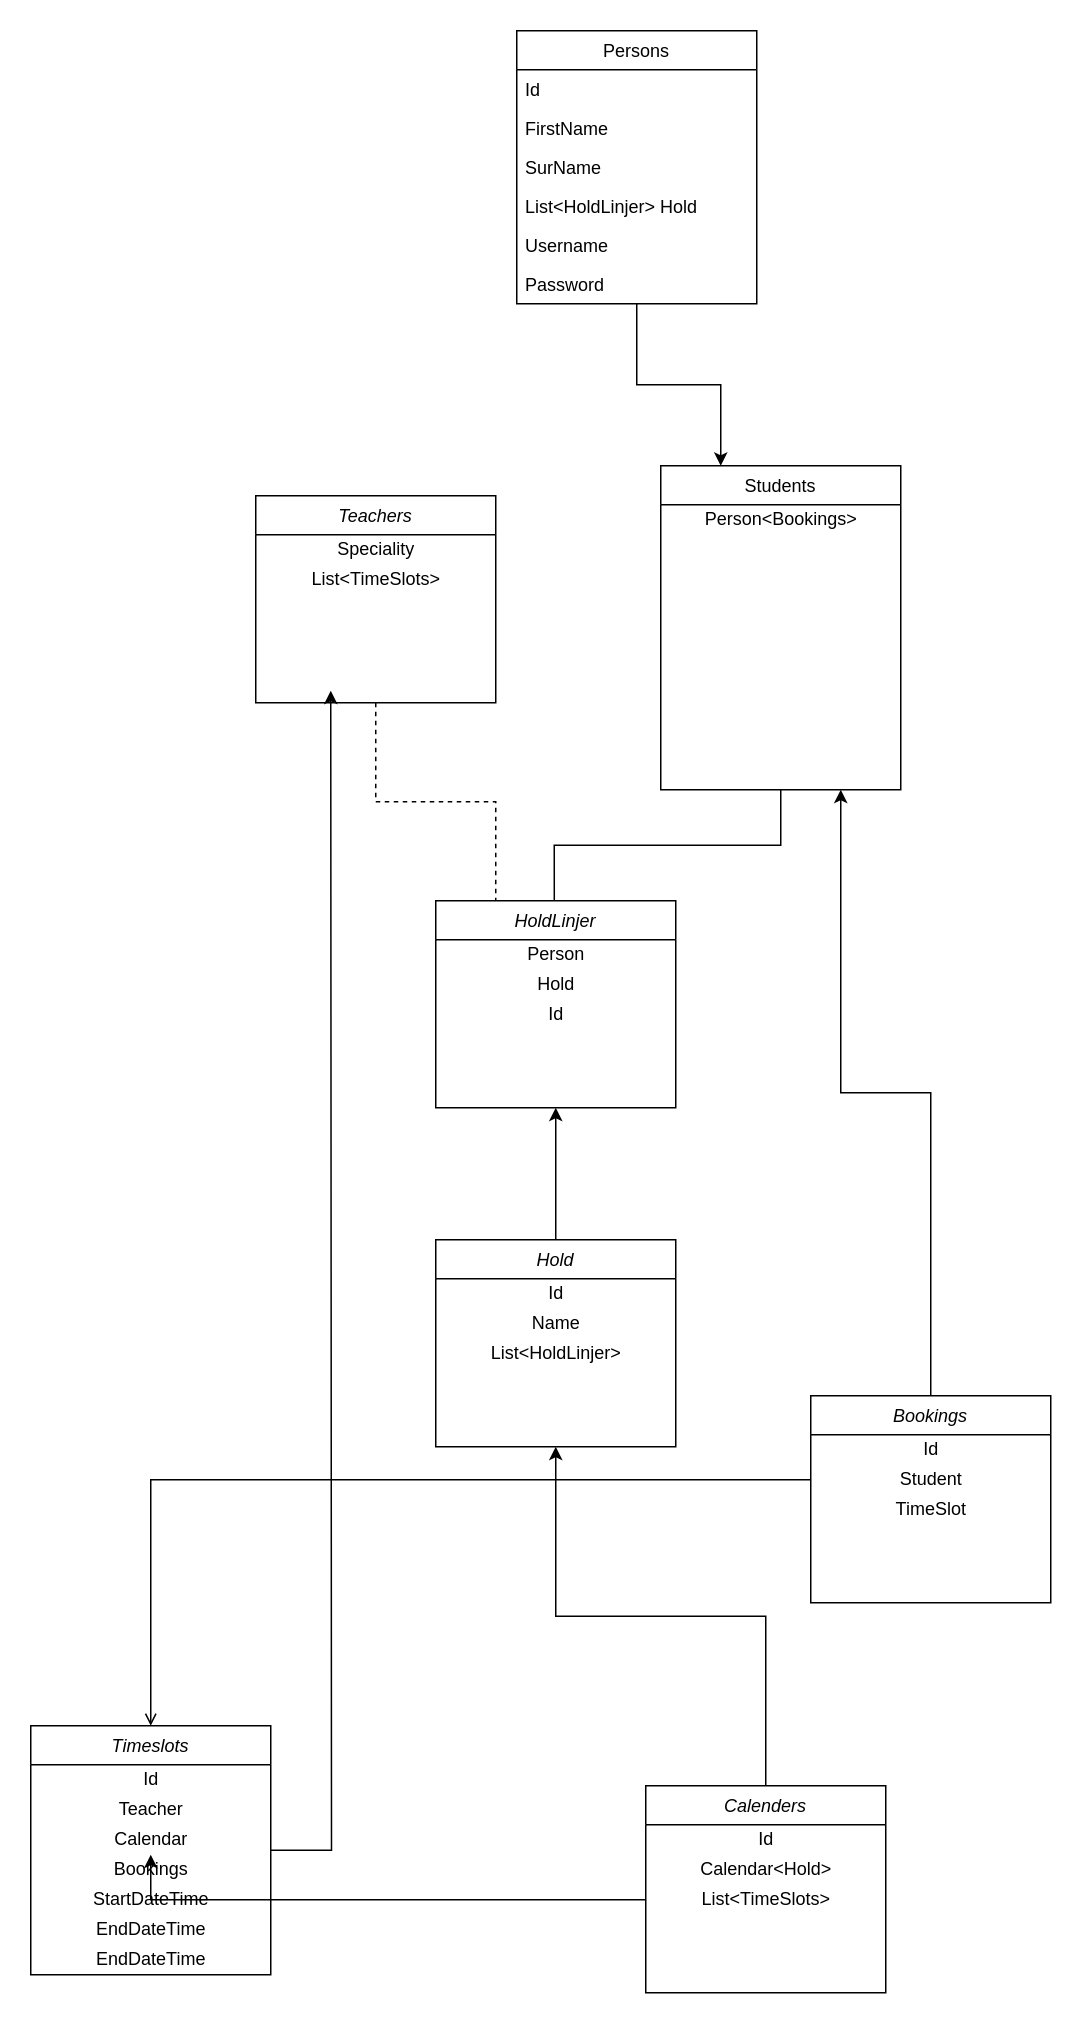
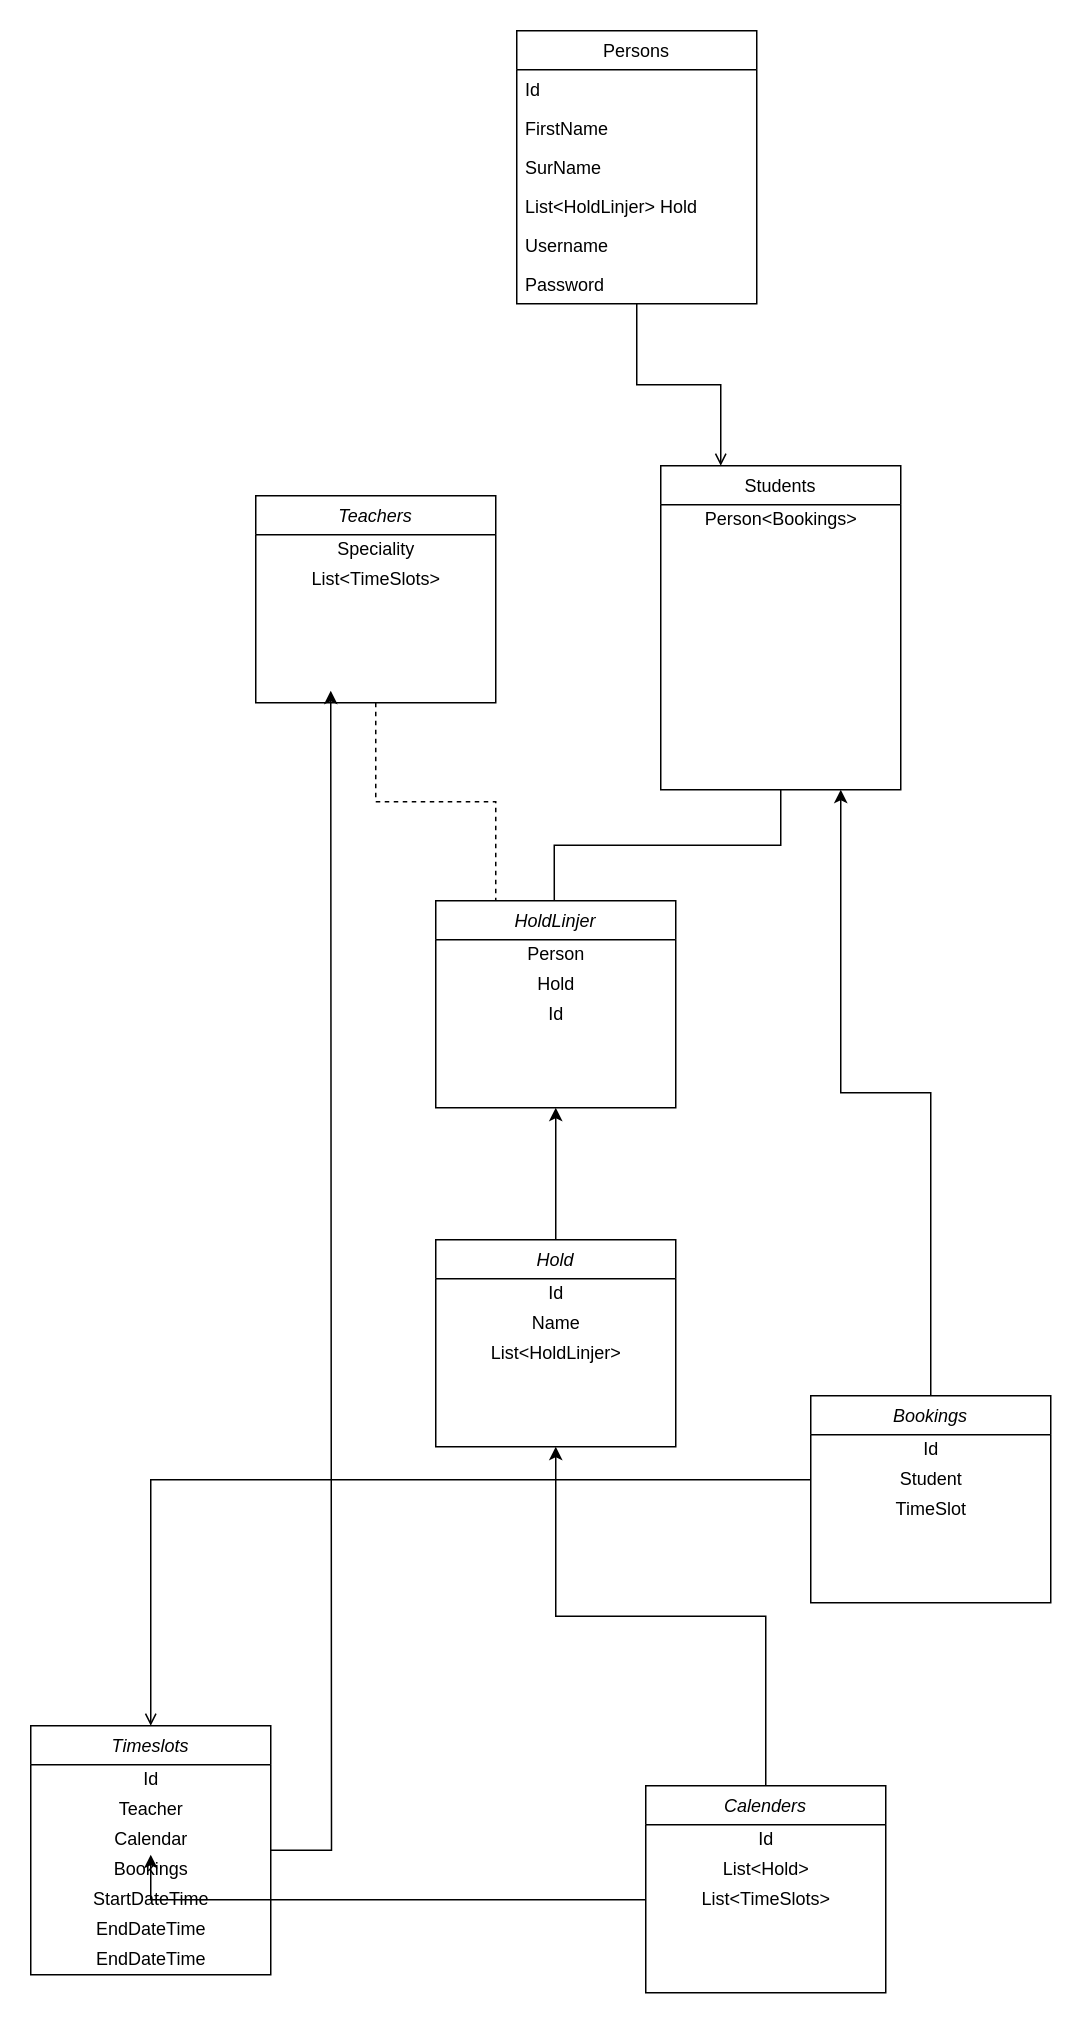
- <mxCell id="2" style="edgeStyle=orthogonalEdgeStyle;rounded=0;orthogonalLoop=1;jettySize=auto;html=1;entryX=0.25;entryY=0;entryDx=0;entryDy=0;" edge="1" parent="1" source="10" target="8"><mxGeometry relative="1" as="geometry" /></mxCell>
+ <mxCell id="2" style="edgeStyle=orthogonalEdgeStyle;rounded=0;orthogonalLoop=1;jettySize=auto;html=1;entryX=0.25;entryY=0;entryDx=0;entryDy=0;endArrow=open;" edge="1" parent="1" source="10" target="8"><mxGeometry relative="1" as="geometry" /></mxCell>
- <mxCell id="45" value="Calendar&amp;lt;Hold&amp;gt;" style="text;html=1;align=center;verticalAlign=middle;resizable=0;points=[];autosize=1;" vertex="1" parent="43"><mxGeometry y="46" width="160" height="20" as="geometry" /></mxCell>
+ <mxCell id="45" value="List&amp;lt;Hold&amp;gt;" style="text;html=1;align=center;verticalAlign=middle;resizable=0;points=[];autosize=1;" vertex="1" parent="43"><mxGeometry y="46" width="160" height="20" as="geometry" /></mxCell>
